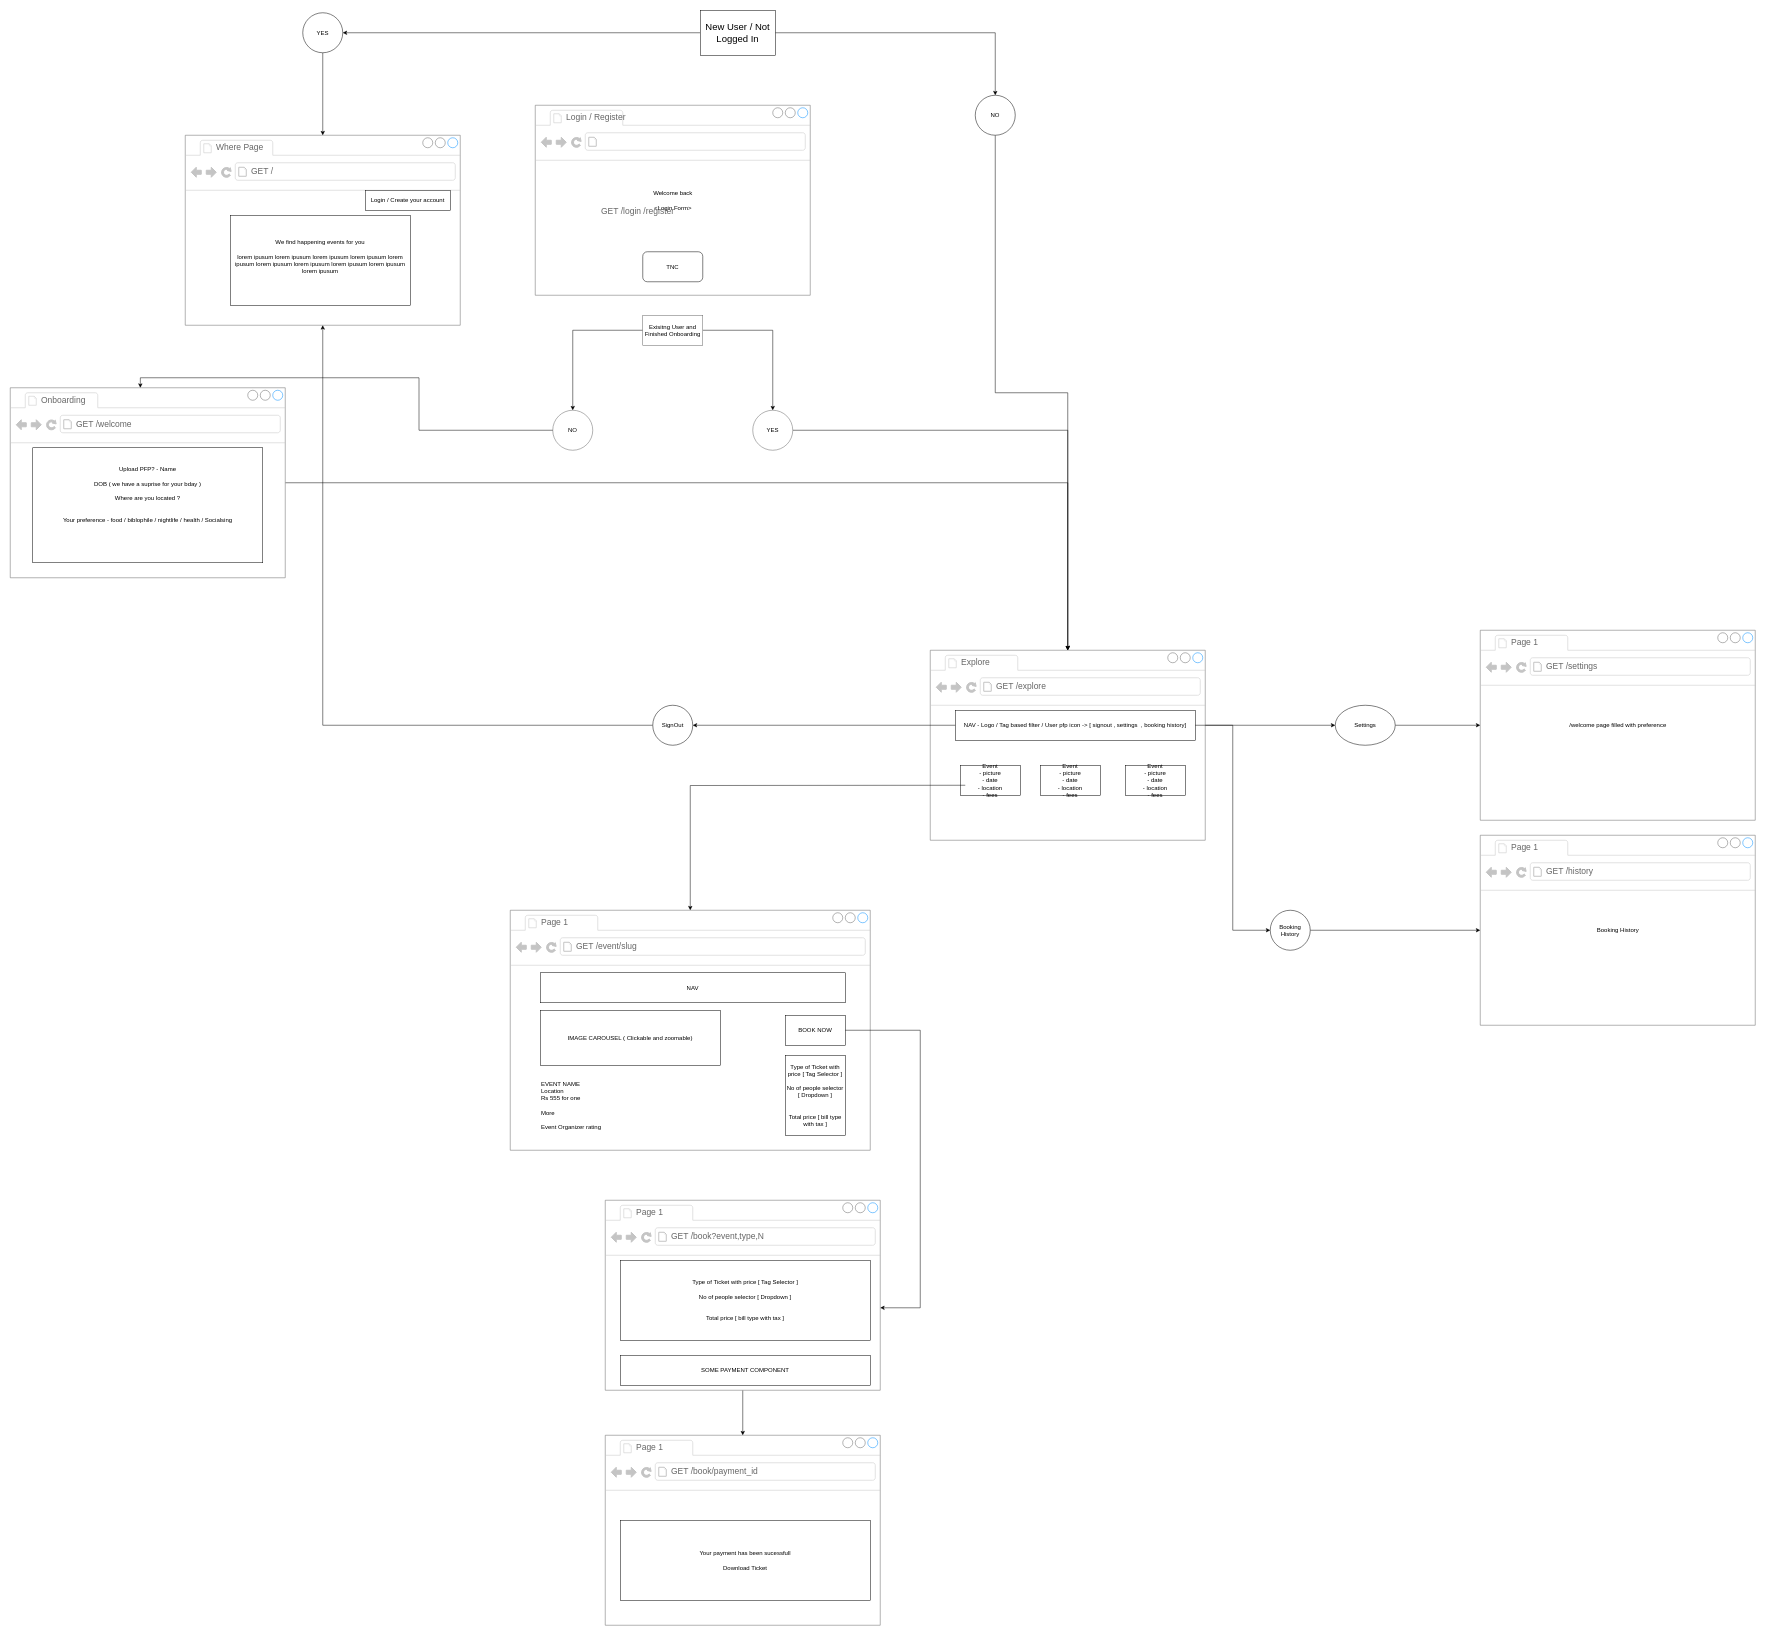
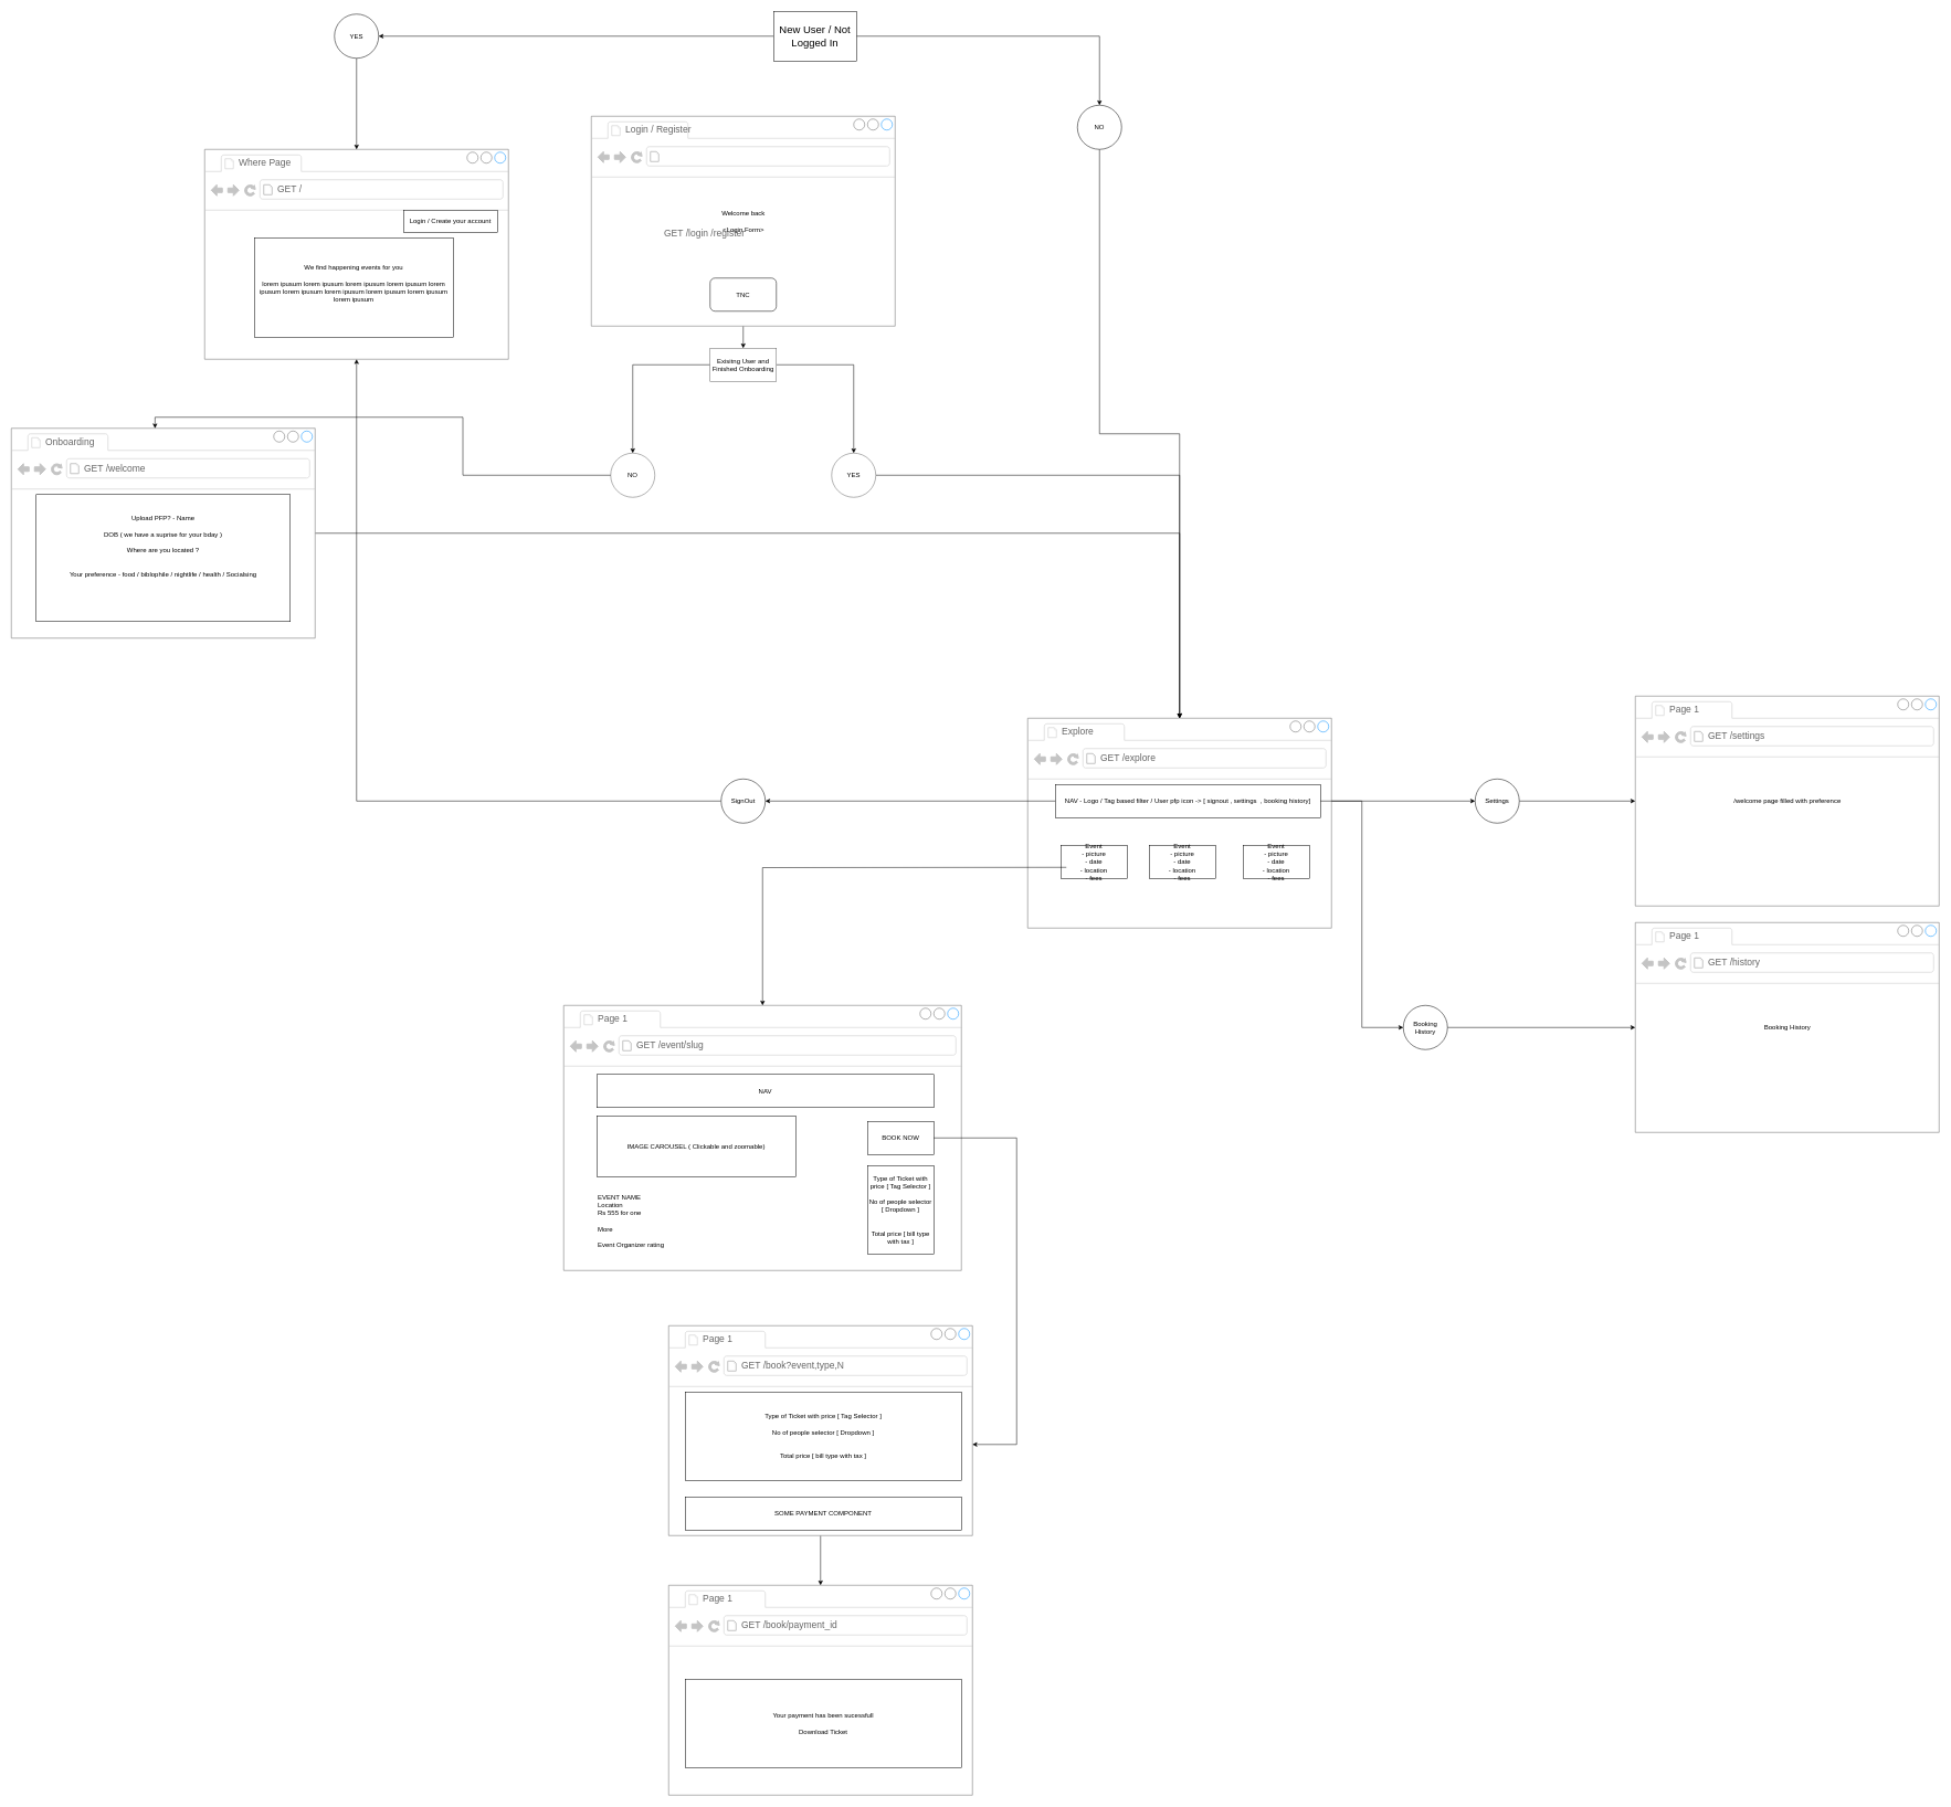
+ <mxCell id="10" value="" style="edgeStyle=orthogonalEdgeStyle;rounded=0;orthogonalLoop=1;jettySize=auto;html=1;" parent="1" source="11" target="35" edge="1"><mxGeometry relative="1" as="geometry" /></mxCell>
- <mxCell id="44" value="&lt;div&gt;Settings&lt;/div&gt;" style="ellipse;whiteSpace=wrap;html=1;" vertex="1" parent="1"><mxGeometry x="2670" y="1410" width="120" height="80" as="geometry" /></mxCell>
+ <mxCell id="44" value="&lt;div&gt;Settings&lt;/div&gt;" style="ellipse;whiteSpace=wrap;html=1;" vertex="1" parent="1"><mxGeometry x="2670" y="1410" width="80" height="80" as="geometry" /></mxCell>
